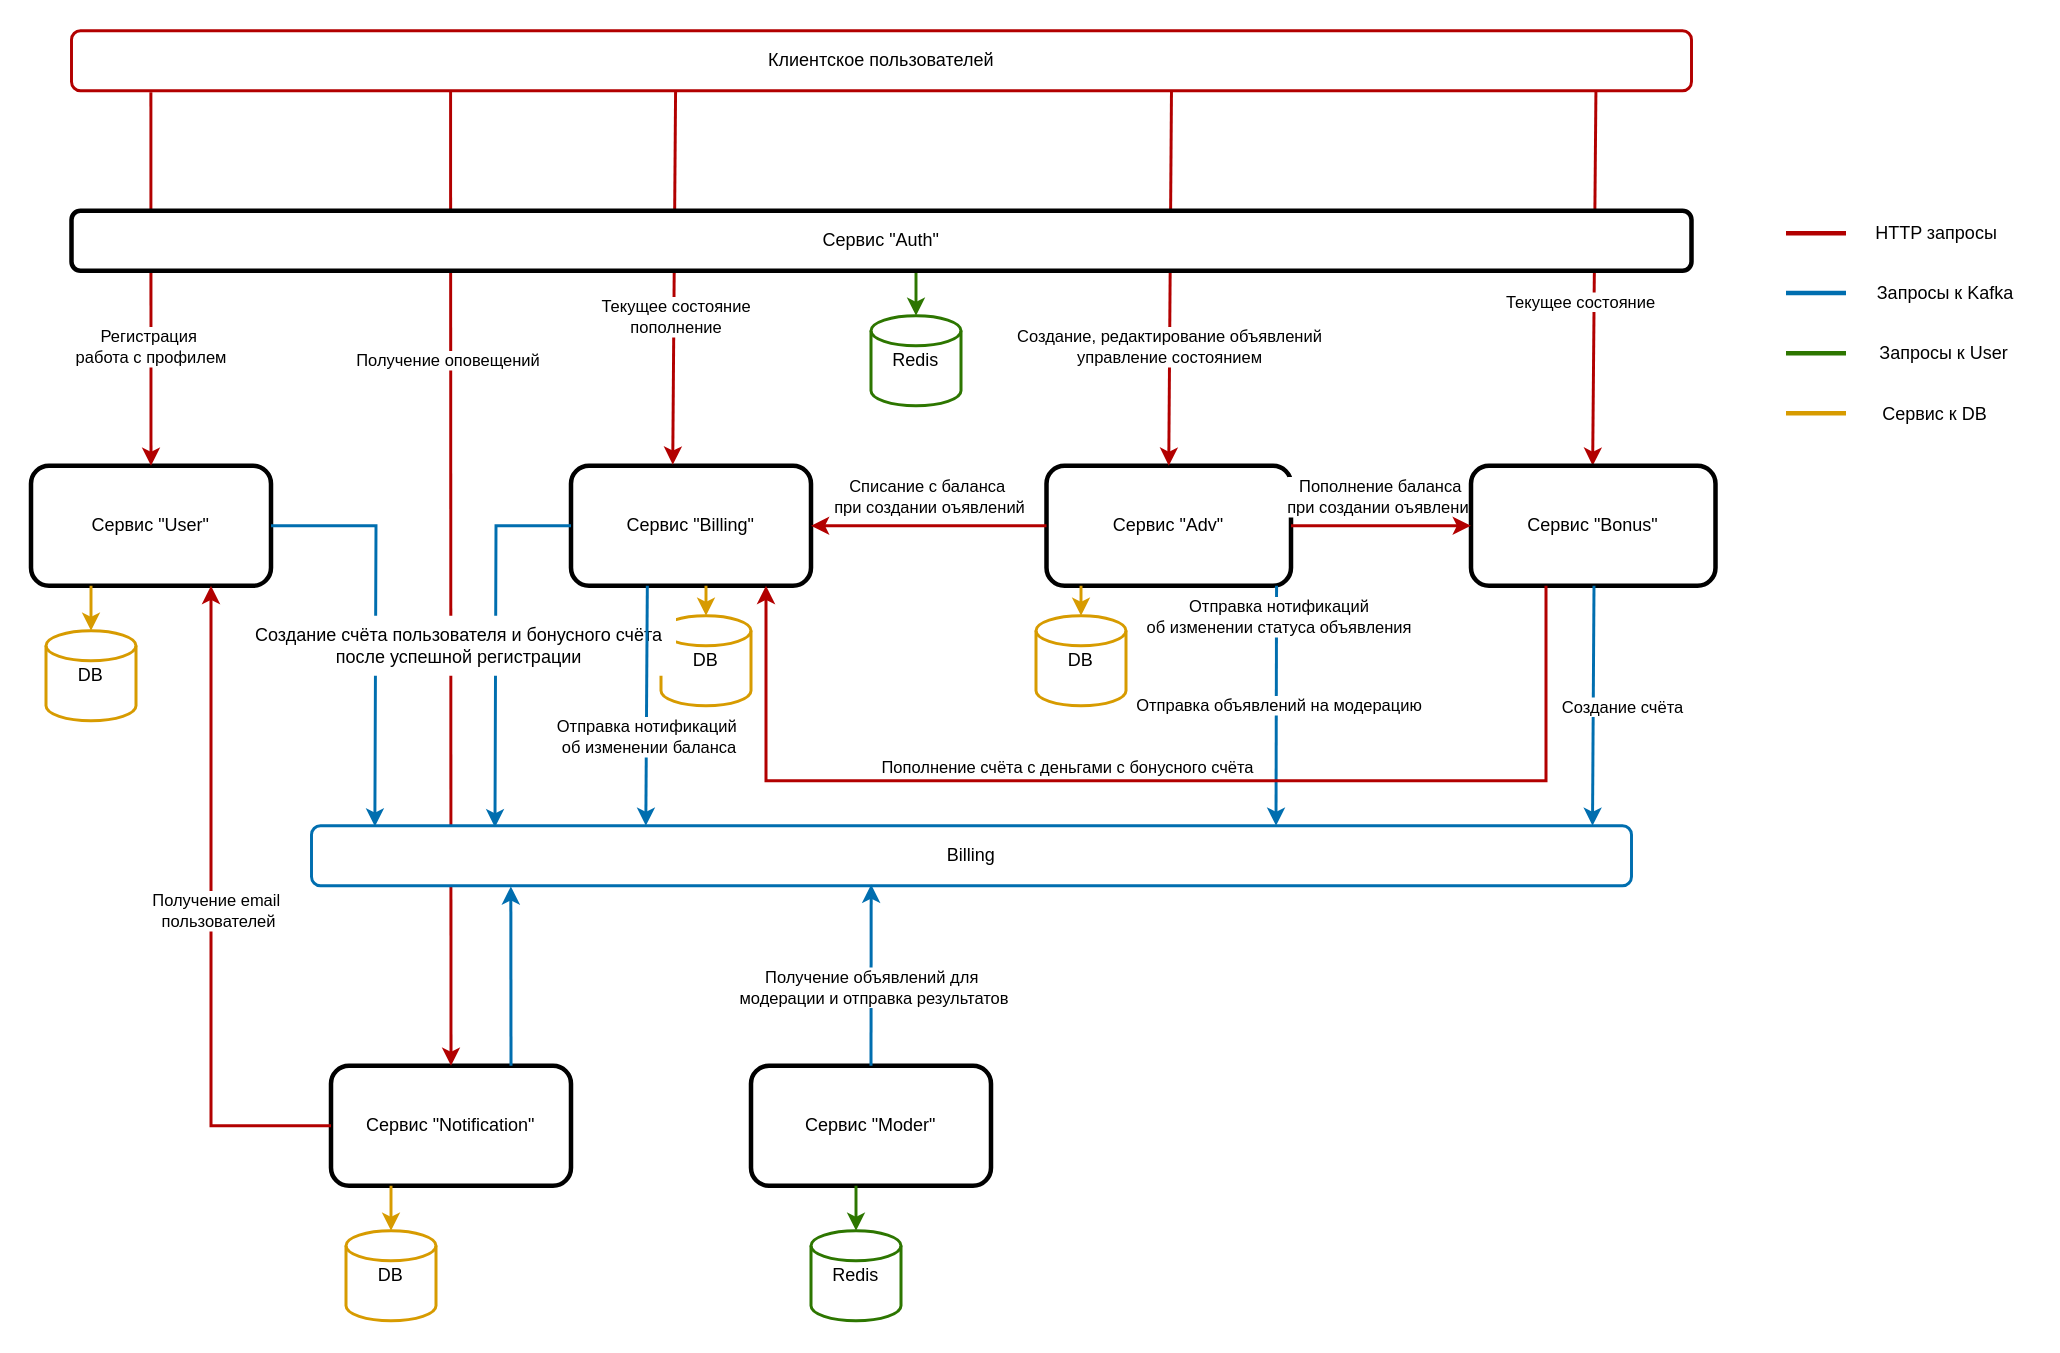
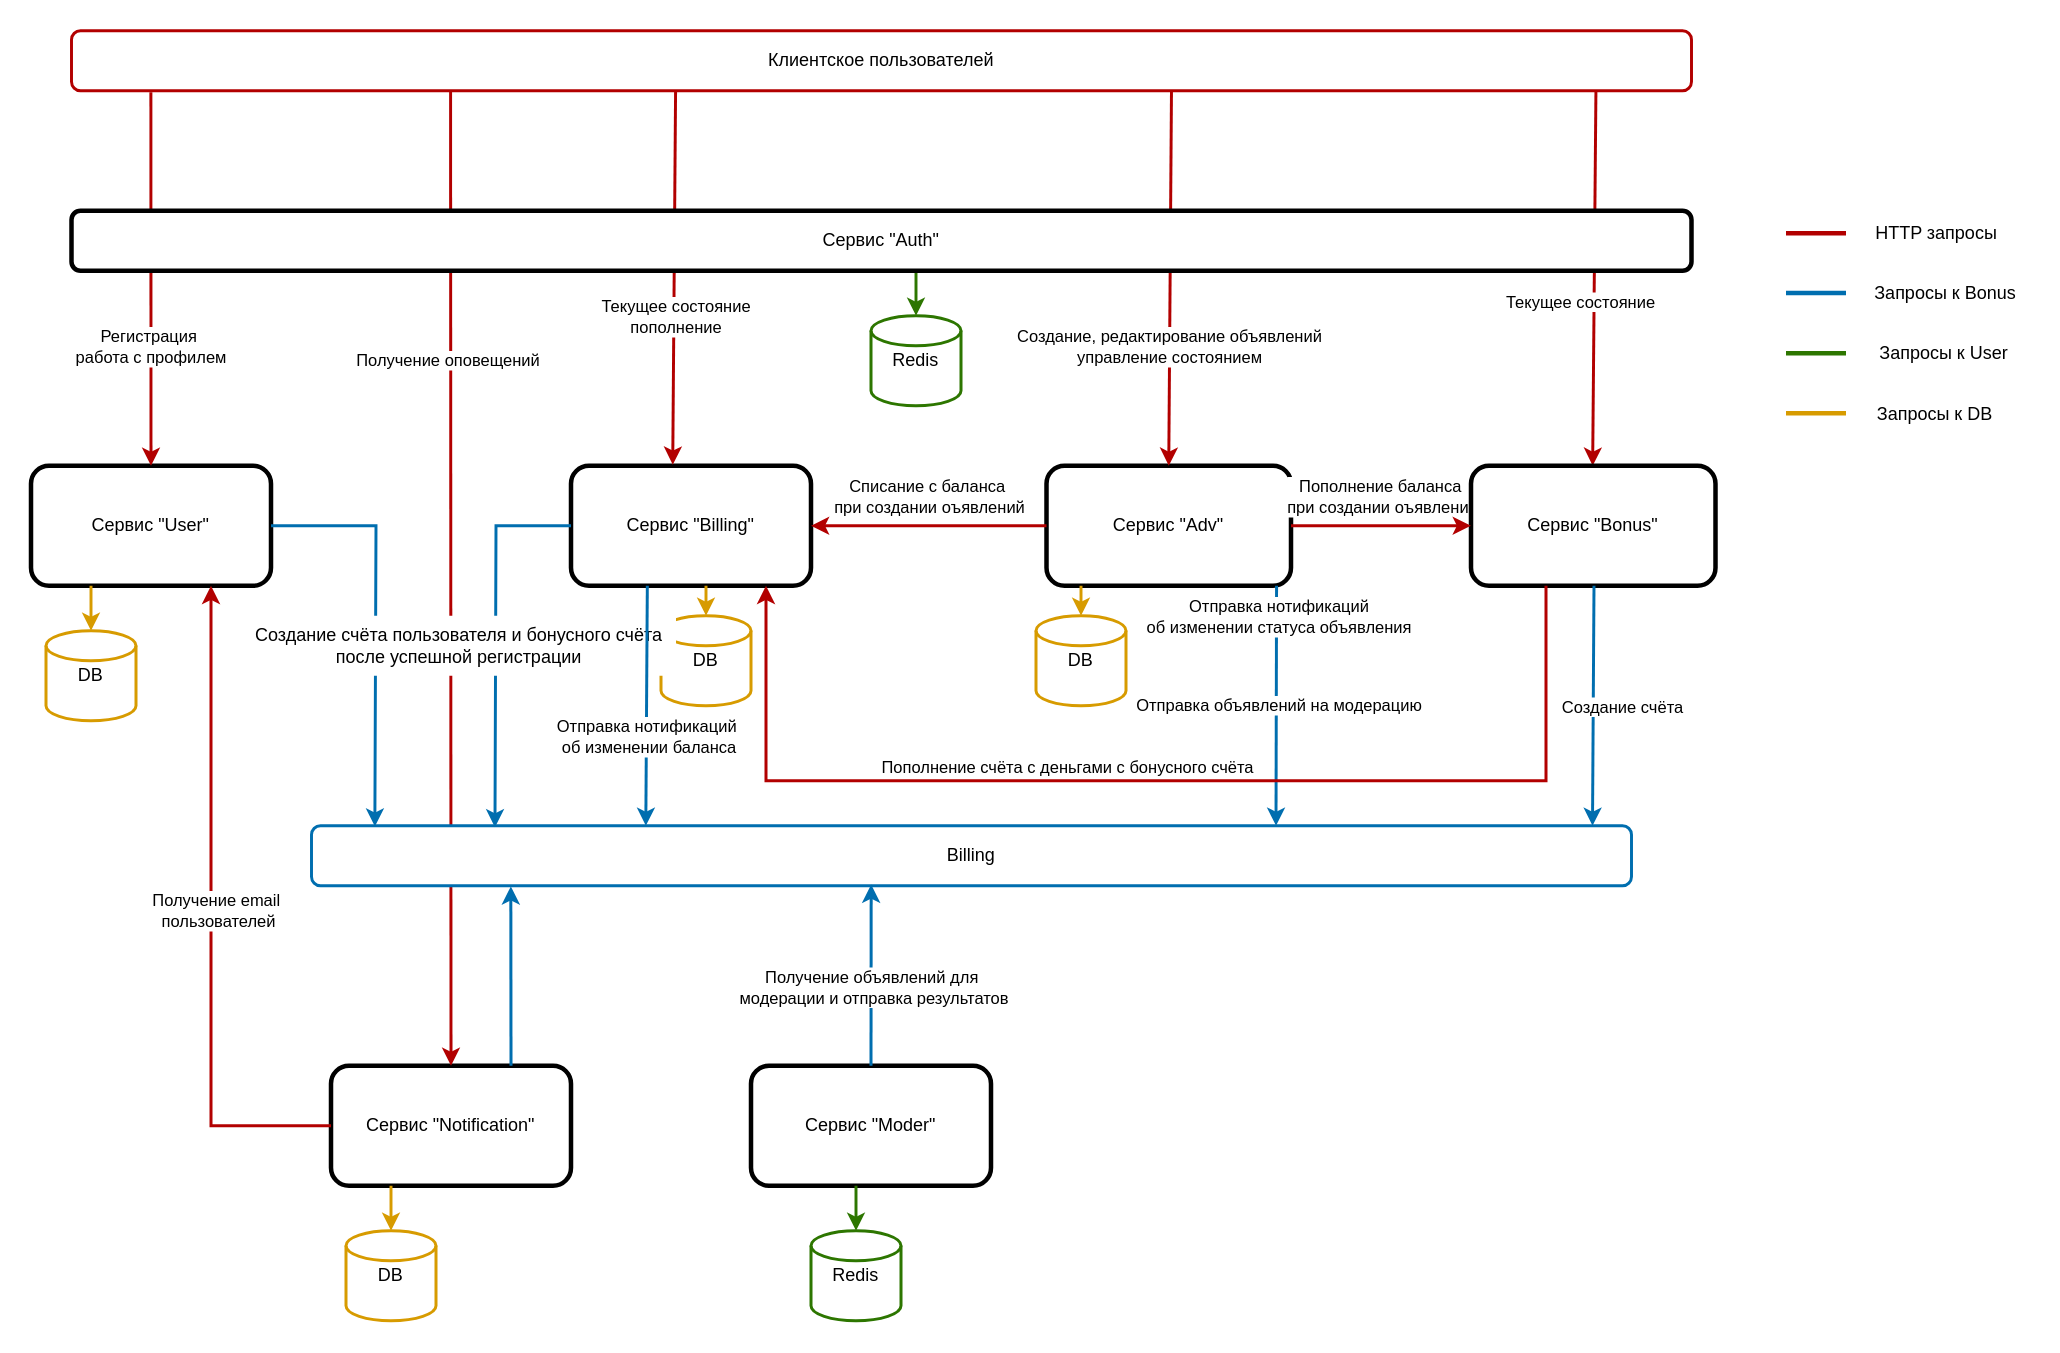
- <mxCell id="34" value="Запросы к Kafka" style="text;html=1;align=center;verticalAlign=middle;resizable=0;points=[];autosize=1;strokeColor=none;fillColor=none;" parent="1" vertex="1"><mxGeometry x="1241" y="180" width="110" height="30" as="geometry" /></mxCell>
+ <mxCell id="34" value="Запросы к Bonus" style="text;html=1;align=center;verticalAlign=middle;resizable=0;points=[];autosize=1;strokeColor=none;fillColor=none;" parent="1" vertex="1"><mxGeometry x="1241" y="180" width="110" height="30" as="geometry" /></mxCell>
- <mxCell id="36" value="Сервис к DB" style="text;html=1;align=center;verticalAlign=middle;resizable=0;points=[];autosize=1;strokeColor=none;fillColor=none;" parent="1" vertex="1"><mxGeometry x="1239" y="261" width="100" height="30" as="geometry" /></mxCell>
+ <mxCell id="36" value="Запросы к DB" style="text;html=1;align=center;verticalAlign=middle;resizable=0;points=[];autosize=1;strokeColor=none;fillColor=none;" parent="1" vertex="1"><mxGeometry x="1239" y="261" width="100" height="30" as="geometry" /></mxCell>
